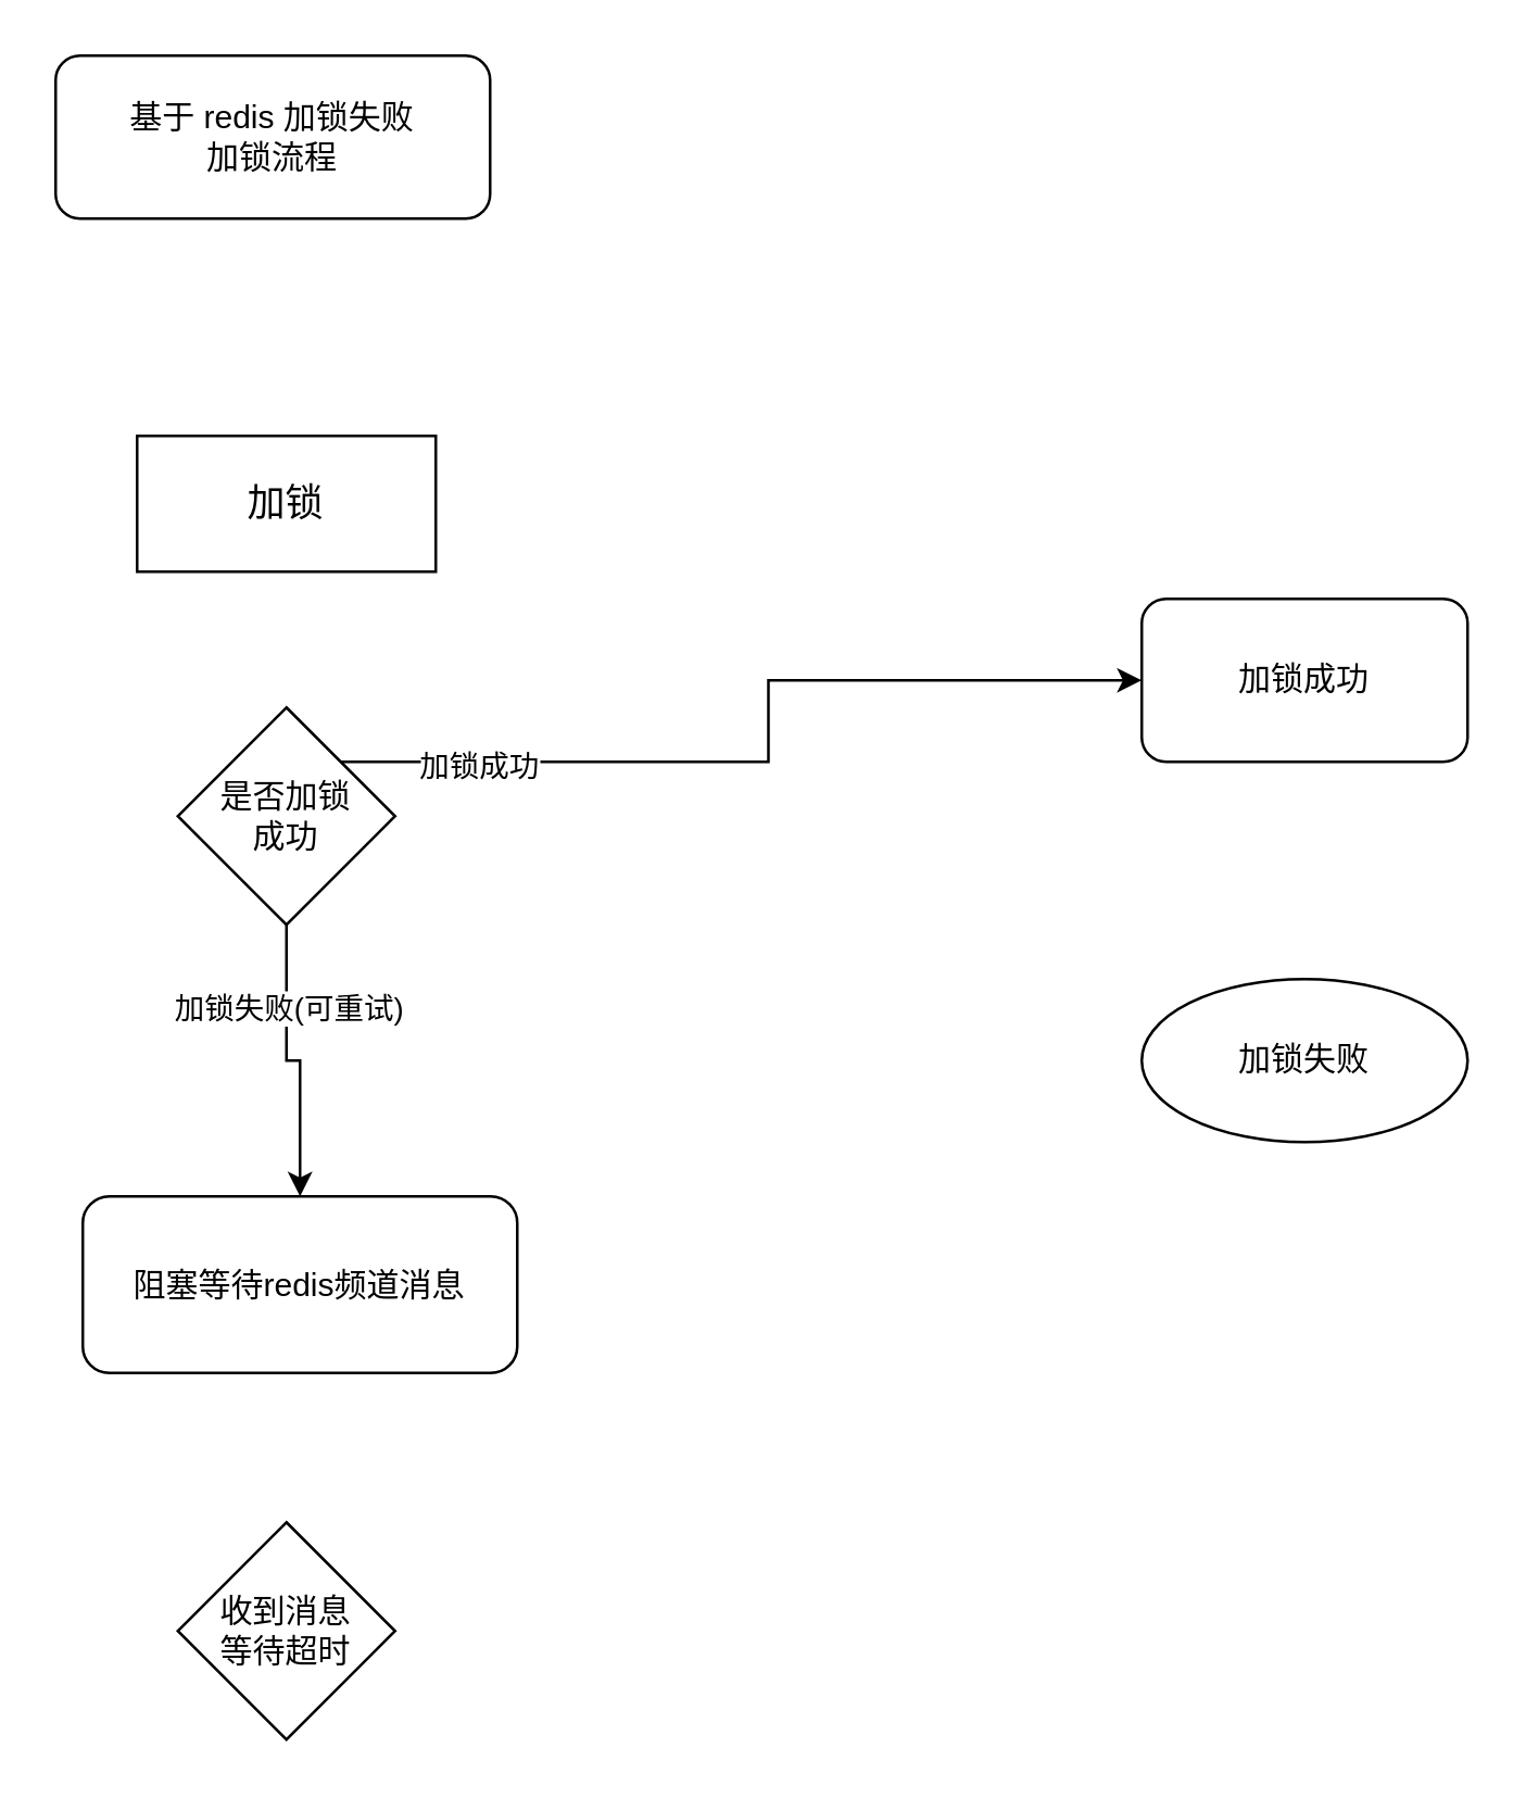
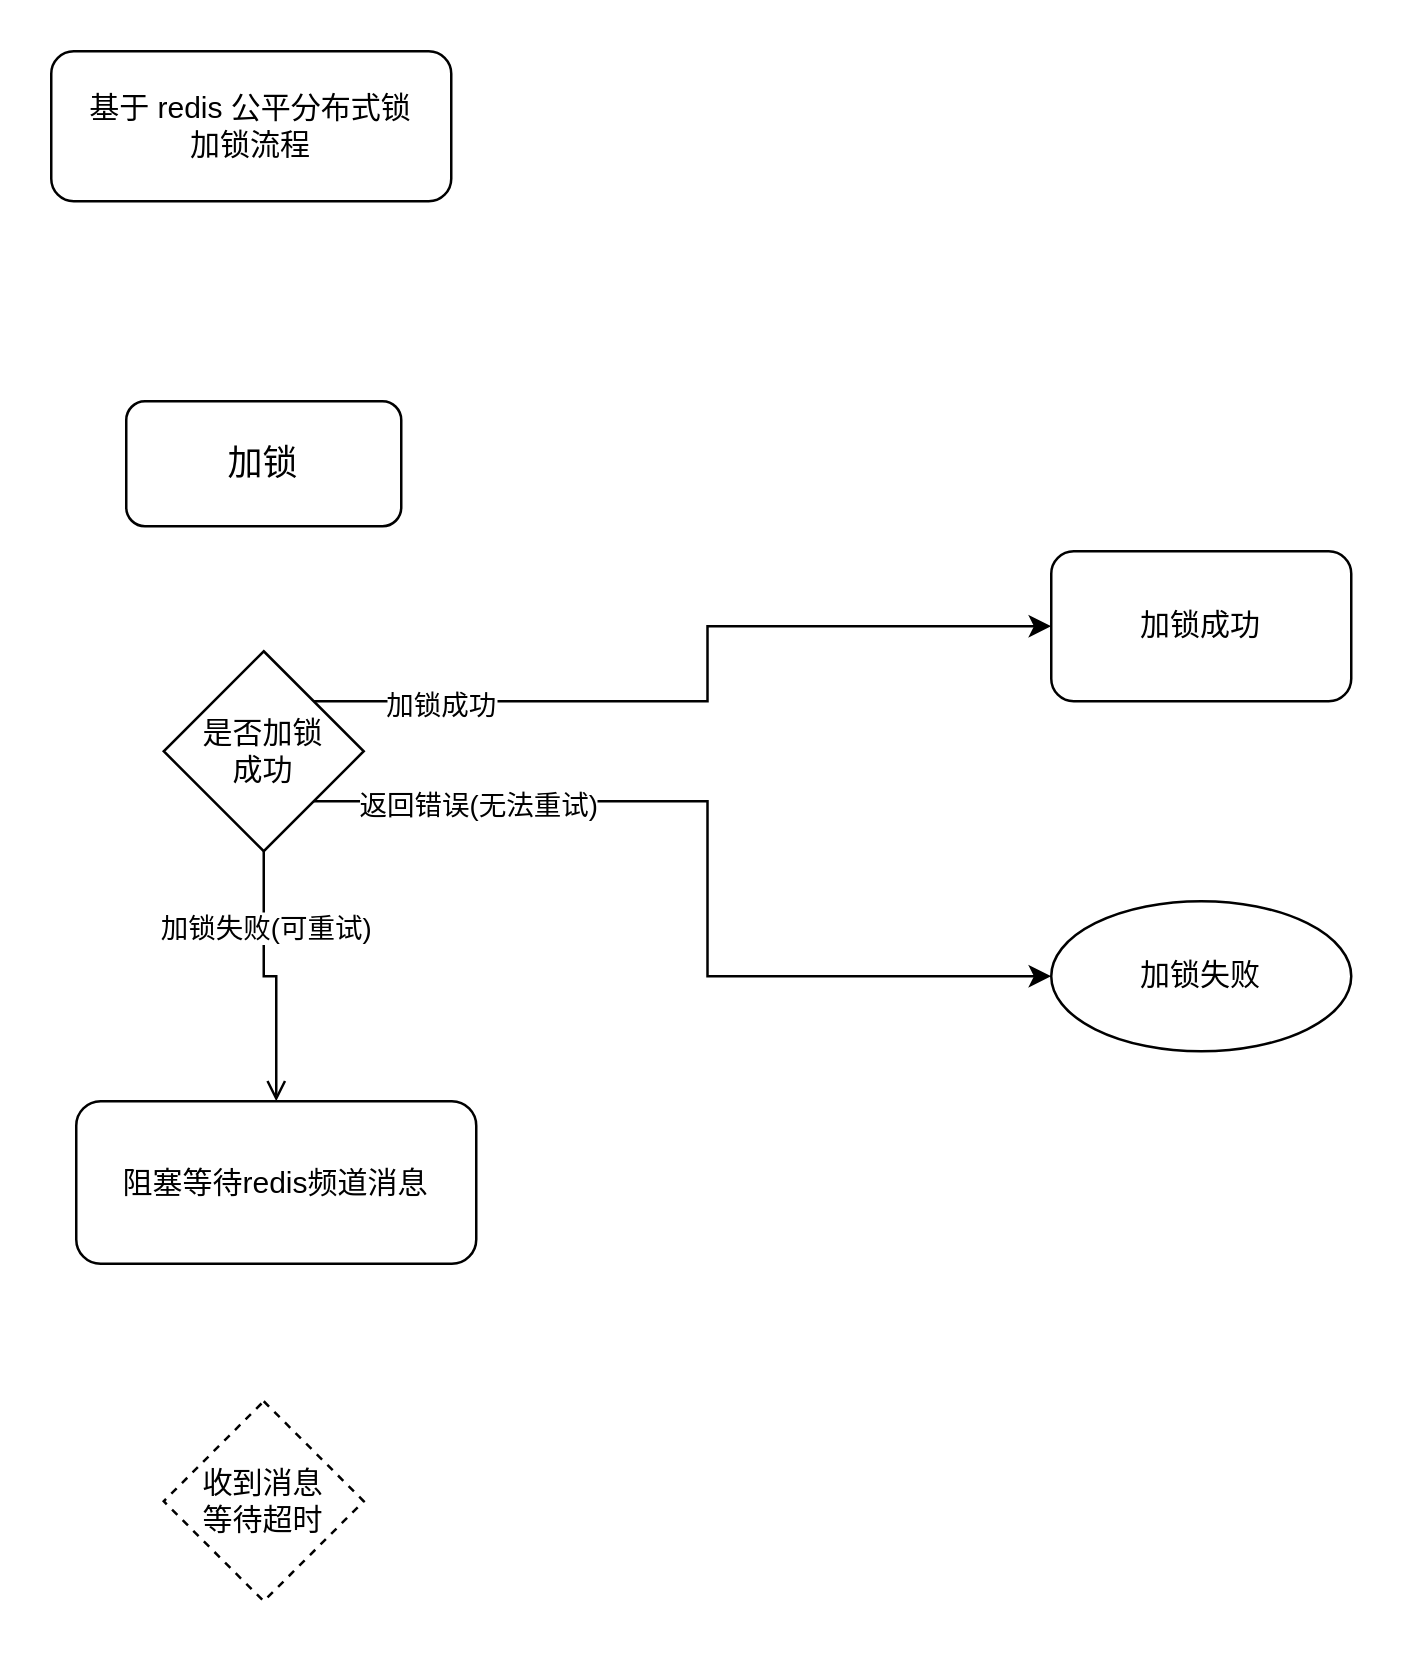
- <mxCell id="11" value="基于 redis 加锁失败&lt;br&gt;&lt;div&gt;加锁流程&lt;/div&gt;" style="rounded=1;whiteSpace=wrap;html=1;" vertex="1" parent="1"><mxGeometry x="20" y="20" width="160" height="60" as="geometry" /></mxCell>
+ <mxCell id="11" value="基于 redis 公平分布式锁&lt;br&gt;&lt;div&gt;加锁流程&lt;/div&gt;" style="rounded=1;whiteSpace=wrap;html=1;" vertex="1" parent="1"><mxGeometry x="20" y="20" width="160" height="60" as="geometry" /></mxCell>
- <mxCell id="2" value="&lt;font style=&quot;font-size: 14px;&quot;&gt;加锁&lt;/font&gt;" style="whiteSpace=wrap;html=1;rounded=0;" vertex="1" parent="1"><mxGeometry x="50" y="160" width="110" height="50" as="geometry" /></mxCell>
+ <mxCell id="2" value="&lt;font style=&quot;font-size: 14px;&quot;&gt;加锁&lt;/font&gt;" style="rounded=1;whiteSpace=wrap;html=1;" vertex="1" parent="1"><mxGeometry x="50" y="160" width="110" height="50" as="geometry" /></mxCell>
+ <mxCell id="6" style="edgeStyle=orthogonalEdgeStyle;rounded=0;orthogonalLoop=1;jettySize=auto;html=1;exitX=1;exitY=1;exitDx=0;exitDy=0;entryX=0;entryY=0.5;entryDx=0;entryDy=0;" edge="1" parent="1" source="10" target="14"><mxGeometry relative="1" as="geometry" /></mxCell>
+ <mxCell id="7" value="返回错误(无法重试)" style="edgeLabel;html=1;align=center;verticalAlign=middle;resizable=0;points=[];" vertex="1" connectable="0" parent="6"><mxGeometry x="-0.782" y="-1" relative="1" as="geometry"><mxPoint x="25" as="offset" /></mxGeometry></mxCell>
- <mxCell id="8" style="edgeStyle=orthogonalEdgeStyle;rounded=0;orthogonalLoop=1;jettySize=auto;html=1;" edge="1" parent="1" source="10" target="3"><mxGeometry relative="1" as="geometry" /></mxCell>
+ <mxCell id="8" style="edgeStyle=orthogonalEdgeStyle;rounded=0;orthogonalLoop=1;jettySize=auto;html=1;endArrow=open;" edge="1" parent="1" source="10" target="3"><mxGeometry relative="1" as="geometry" /></mxCell>
- <mxCell id="12" value="收到消息&lt;div&gt;等待超时&lt;/div&gt;" style="rhombus;whiteSpace=wrap;html=1;" vertex="1" parent="1"><mxGeometry x="65" y="560" width="80" height="80" as="geometry" /></mxCell>
+ <mxCell id="12" value="收到消息&lt;div&gt;等待超时&lt;/div&gt;" style="rhombus;whiteSpace=wrap;html=1;dashed=1;" vertex="1" parent="1"><mxGeometry x="65" y="560" width="80" height="80" as="geometry" /></mxCell>
